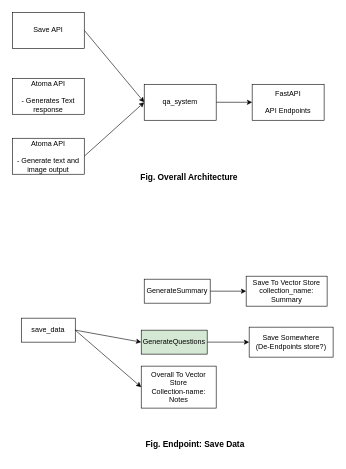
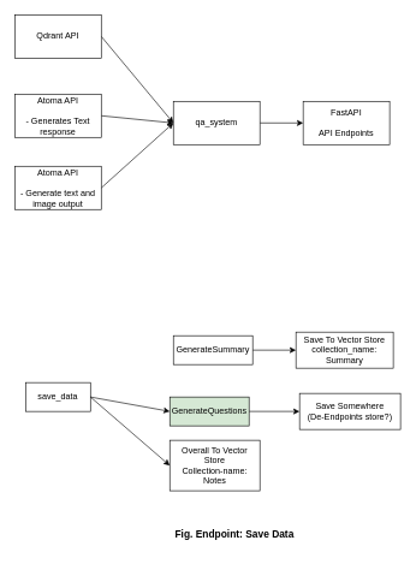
- <mxCell id="10" value="Save API" style="rounded=0;whiteSpace=wrap;html=1;" parent="1" vertex="1"><mxGeometry x="20" y="20" width="120" height="60" as="geometry" /></mxCell>
+ <mxCell id="10" value="Qdrant API" style="rounded=0;whiteSpace=wrap;html=1;" parent="1" vertex="1"><mxGeometry x="20" y="20" width="120" height="60" as="geometry" /></mxCell>
+ <mxCell id="2" style="edgeStyle=none;html=1;exitX=1;exitY=0.5;exitDx=0;exitDy=0;entryX=0;entryY=0.5;entryDx=0;entryDy=0;" parent="1" source="3" target="7" edge="1"><mxGeometry relative="1" as="geometry" /></mxCell>
- <mxCell id="22" value="&lt;b&gt;&lt;font style=&quot;font-size: 14px;&quot;&gt;Fig. Overall Architecture&lt;/font&gt;&lt;/b&gt;" style="text;html=1;strokeColor=none;fillColor=none;align=center;verticalAlign=middle;whiteSpace=wrap;rounded=0;" vertex="1" parent="1"><mxGeometry x="230" y="280" width="170" height="30" as="geometry" /></mxCell>
